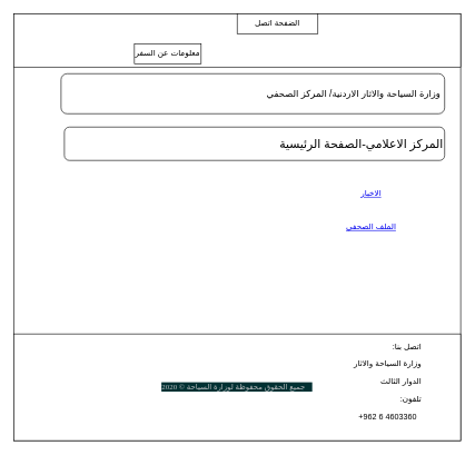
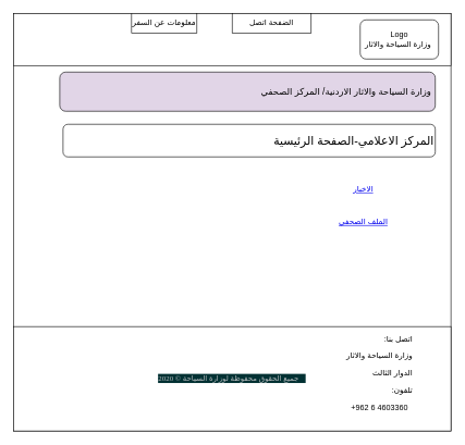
+ <mxCell id="6" value="Logo&lt;br&gt;وزارة السياحة والاثار&amp;nbsp;" style="rounded=1;whiteSpace=wrap;html=1;" parent="1" vertex="1"><mxGeometry x="551" y="30" width="120" height="60" as="geometry" /></mxCell>
- <mxCell id="5" value="معلومات عن السفر" style="rounded=0;whiteSpace=wrap;html=1;" parent="1" vertex="1"><mxGeometry x="201" y="65" width="100" height="30" as="geometry" /></mxCell>
+ <mxCell id="5" value="معلومات عن السفر" style="rounded=0;whiteSpace=wrap;html=1;" parent="1" vertex="1"><mxGeometry x="201" y="20" width="100" height="30" as="geometry" /></mxCell>
- <mxCell id="9" value="&lt;font style=&quot;font-size: 14px&quot;&gt;وزارة السياحة والاثار الاردنية/ المركز الصحفي&amp;nbsp;&lt;/font&gt;" style="rounded=1;whiteSpace=wrap;html=1;align=right;" parent="1" vertex="1"><mxGeometry x="91" y="110" width="575" height="60" as="geometry" /></mxCell>
+ <mxCell id="9" value="&lt;font style=&quot;font-size: 14px&quot;&gt;وزارة السياحة والاثار الاردنية/ المركز الصحفي&amp;nbsp;&lt;/font&gt;" style="rounded=1;whiteSpace=wrap;html=1;align=right;fillColor=#e1d5e7;" parent="1" vertex="1"><mxGeometry x="91" y="110" width="575" height="60" as="geometry" /></mxCell>
